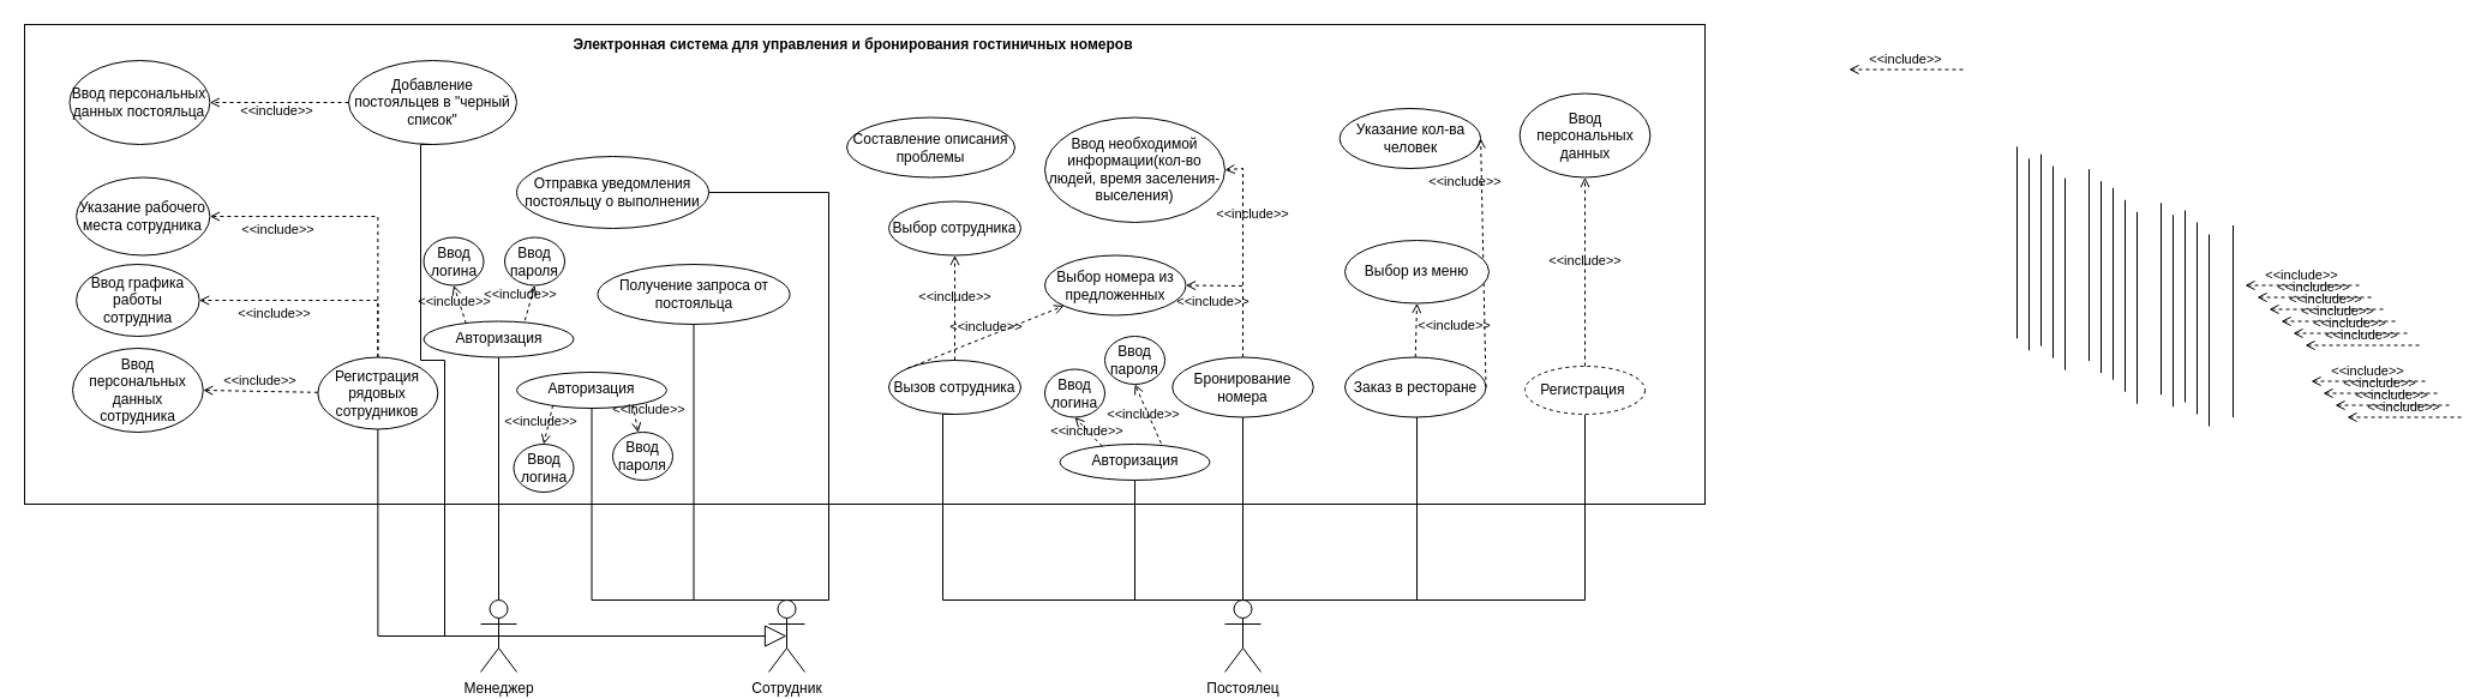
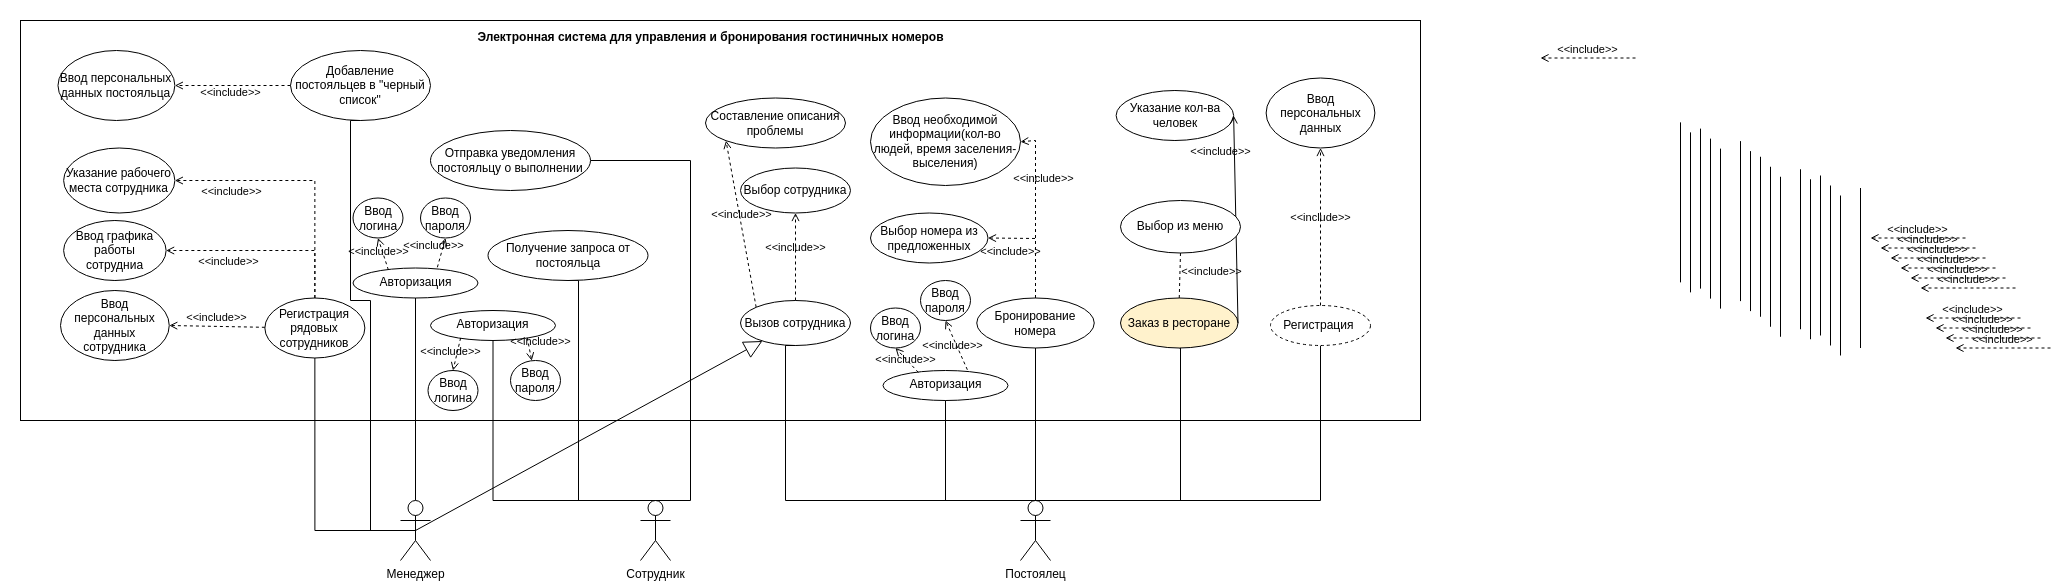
- <mxCell id="71" value="&amp;lt;&amp;lt;include&amp;gt;&amp;gt;" style="edgeStyle=none;html=1;endArrow=open;verticalAlign=bottom;dashed=1;labelBackgroundColor=none;rounded=0;entryX=1;entryY=0.5;entryDx=0;entryDy=0;exitX=1;exitY=0.5;exitDx=0;exitDy=0;" parent="1" source="69" target="70" edge="1"><mxGeometry x="0.569" y="14" width="160" relative="1" as="geometry"><mxPoint x="1337.5" y="542.5" as="sourcePoint" /><mxPoint x="1302.5" y="342.5" as="targetPoint" /><Array as="points" /><mxPoint as="offset" /></mxGeometry></mxCell>
+ <mxCell id="71" value="&amp;lt;&amp;lt;include&amp;gt;&amp;gt;" style="edgeStyle=none;html=1;endArrow=open;verticalAlign=bottom;dashed=0;labelBackgroundColor=none;rounded=0;entryX=1;entryY=0.5;entryDx=0;entryDy=0;exitX=1;exitY=0.5;exitDx=0;exitDy=0;" parent="1" source="69" target="70" edge="1"><mxGeometry x="0.569" y="14" width="160" relative="1" as="geometry"><mxPoint x="1337.5" y="542.5" as="sourcePoint" /><mxPoint x="1302.5" y="342.5" as="targetPoint" /><Array as="points" /><mxPoint as="offset" /></mxGeometry></mxCell>
- <mxCell id="49" value="Получение запроса от постояльца" style="ellipse;whiteSpace=wrap;html=1;" parent="1" vertex="1"><mxGeometry x="497.5" y="220" width="160" height="50" as="geometry" /></mxCell>
+ <mxCell id="49" value="Получение запроса от постояльца" style="ellipse;whiteSpace=wrap;html=1;" parent="1" vertex="1"><mxGeometry x="487.5" y="230" width="160" height="50" as="geometry" /></mxCell>
- <mxCell id="41" value="&amp;lt;&amp;lt;include&amp;gt;&amp;gt;" style="edgeStyle=none;html=1;endArrow=open;verticalAlign=bottom;dashed=1;labelBackgroundColor=none;rounded=0;entryX=0.5;entryY=1;entryDx=0;entryDy=0;exitX=0.5;exitY=0;exitDx=0;exitDy=0;" parent="1" source="69" target="72" edge="1"><mxGeometry x="-0.193" y="-32" width="160" relative="1" as="geometry"><mxPoint x="1292.5" y="-102.5" as="sourcePoint" /><mxPoint x="1197.5" y="-102.5" as="targetPoint" /><mxPoint as="offset" /></mxGeometry></mxCell>
+ <mxCell id="41" value="&amp;lt;&amp;lt;include&amp;gt;&amp;gt;" style="edgeStyle=none;html=1;endArrow=none;verticalAlign=bottom;dashed=1;labelBackgroundColor=none;rounded=0;entryX=0.5;entryY=1;entryDx=0;entryDy=0;exitX=0.5;exitY=0;exitDx=0;exitDy=0;" parent="1" source="69" target="72" edge="1"><mxGeometry x="-0.193" y="-32" width="160" relative="1" as="geometry"><mxPoint x="1292.5" y="-102.5" as="sourcePoint" /><mxPoint x="1197.5" y="-102.5" as="targetPoint" /><mxPoint as="offset" /></mxGeometry></mxCell>
- <mxCell id="90" value="&amp;lt;&amp;lt;include&amp;gt;&amp;gt;" style="edgeStyle=none;html=1;endArrow=open;verticalAlign=bottom;dashed=1;labelBackgroundColor=none;rounded=0;exitX=0;exitY=0;exitDx=0;exitDy=0;" edge="1" parent="1" source="20" target="67"><mxGeometry width="160" relative="1" as="geometry"><mxPoint x="740" y="305" as="sourcePoint" /><mxPoint x="740" y="218" as="targetPoint" /></mxGeometry></mxCell>
+ <mxCell id="90" value="&amp;lt;&amp;lt;include&amp;gt;&amp;gt;" style="edgeStyle=none;html=1;endArrow=open;verticalAlign=bottom;dashed=1;labelBackgroundColor=none;rounded=0;entryX=0;entryY=1;entryDx=0;entryDy=0;exitX=0;exitY=0;exitDx=0;exitDy=0;" edge="1" parent="1" source="20" target="23"><mxGeometry width="160" relative="1" as="geometry"><mxPoint x="740" y="305" as="sourcePoint" /><mxPoint x="740" y="218" as="targetPoint" /></mxGeometry></mxCell>
- <mxCell id="69" value="Заказ в ресторане" style="ellipse;whiteSpace=wrap;html=1;" parent="1" vertex="1"><mxGeometry x="1120" y="297.5" width="117.5" height="50" as="geometry" /></mxCell>
+ <mxCell id="69" value="Заказ в ресторане" style="ellipse;whiteSpace=wrap;html=1;fillColor=#fff2cc;" parent="1" vertex="1"><mxGeometry x="1120" y="297.5" width="117.5" height="50" as="geometry" /></mxCell>
- <mxCell id="5" value="" style="endArrow=block;endSize=16;endFill=0;html=1;rounded=0;exitX=0.5;exitY=0.5;exitDx=0;exitDy=0;exitPerimeter=0;entryX=0.5;entryY=0.5;entryDx=0;entryDy=0;entryPerimeter=0;" parent="1" source="51" target="4" edge="1"><mxGeometry width="160" relative="1" as="geometry"><mxPoint x="785" y="400" as="sourcePoint" /><mxPoint x="670" y="540" as="targetPoint" /></mxGeometry></mxCell>
+ <mxCell id="5" value="" style="endArrow=block;endSize=16;endFill=0;html=1;rounded=0;exitX=0.5;exitY=0.5;exitDx=0;exitDy=0;exitPerimeter=0;" parent="1" source="51" target="20" edge="1"><mxGeometry width="160" relative="1" as="geometry"><mxPoint x="785" y="400" as="sourcePoint" /><mxPoint x="670" y="540" as="targetPoint" /></mxGeometry></mxCell>
